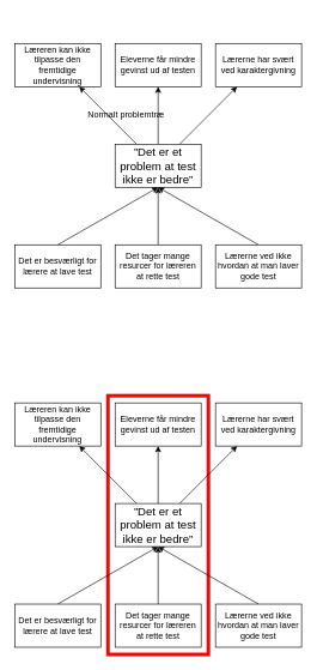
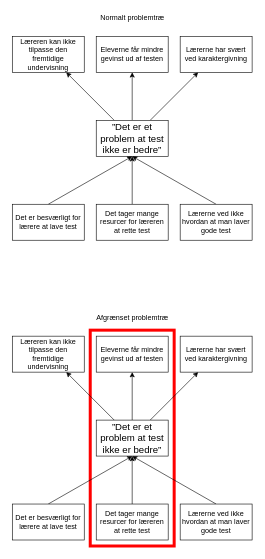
- <mxCell id="29" value="Normalt problemtræ" style="text;html=1;align=center;verticalAlign=middle;resizable=0;points=[];autosize=1;strokeColor=none;fillColor=none;" vertex="1" parent="1"><mxGeometry x="115" y="150" width="120" height="20" as="geometry" /></mxCell>
+ <mxCell id="29" value="Normalt problemtræ" style="text;html=1;align=center;verticalAlign=middle;resizable=0;points=[];autosize=1;strokeColor=none;fillColor=none;" vertex="1" parent="1"><mxGeometry x="160" y="20" width="120" height="20" as="geometry" /></mxCell>
+ <mxCell id="30" value="Afgrænset problemtræ" style="text;html=1;align=center;verticalAlign=middle;resizable=0;points=[];autosize=1;strokeColor=none;fillColor=none;" vertex="1" parent="1"><mxGeometry x="150" y="520" width="140" height="20" as="geometry" /></mxCell>
